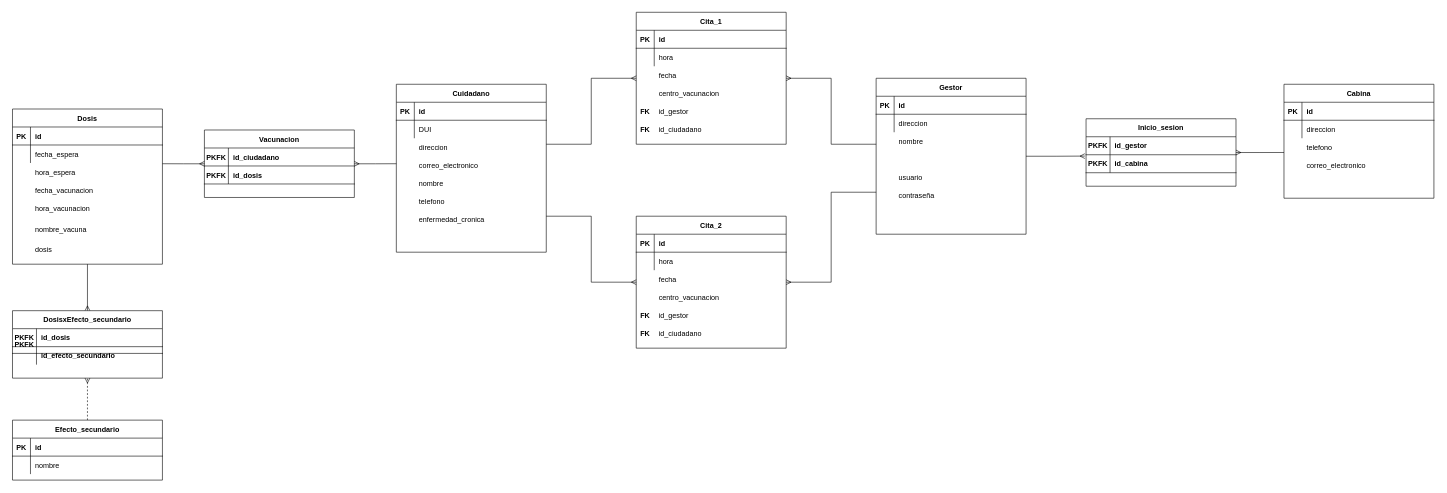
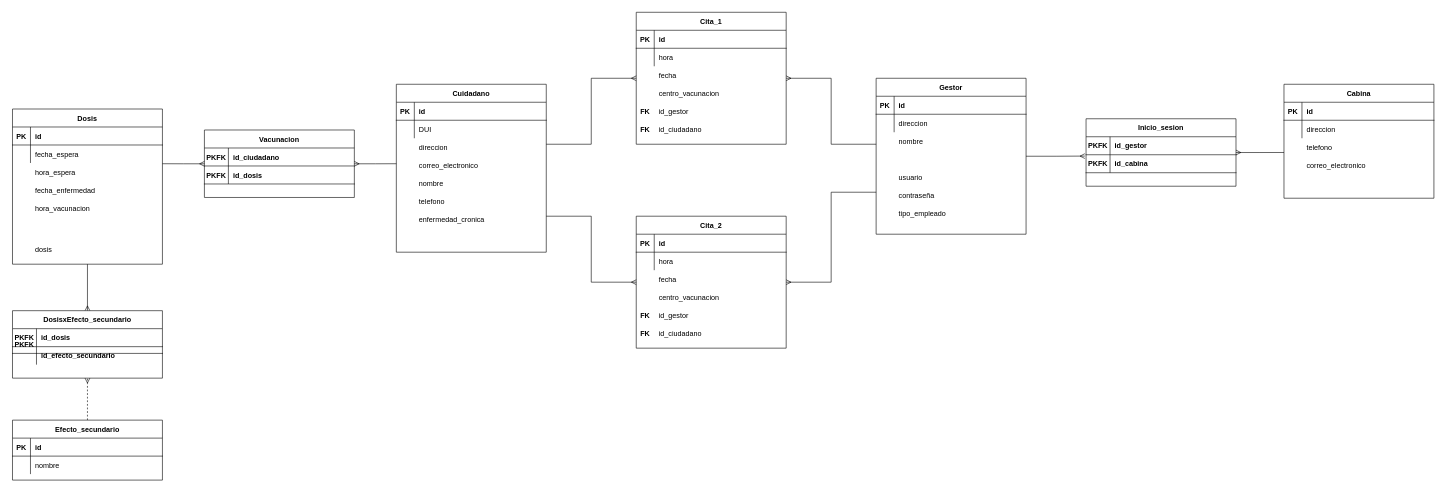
- <mxCell id="55" value="fecha_vacunacion" style="shape=partialRectangle;overflow=hidden;connectable=0;fillColor=none;top=0;left=0;bottom=0;right=0;align=left;spacingLeft=6;" parent="1" vertex="1"><mxGeometry x="50" y="301.25" width="220" height="30" as="geometry" /></mxCell>
+ <mxCell id="55" value="fecha_enfermedad" style="shape=partialRectangle;overflow=hidden;connectable=0;fillColor=none;top=0;left=0;bottom=0;right=0;align=left;spacingLeft=6;" parent="1" vertex="1"><mxGeometry x="50" y="301.25" width="220" height="30" as="geometry" /></mxCell>
+ <mxCell id="12" value="tipo_empleado" style="shape=partialRectangle;overflow=hidden;connectable=0;fillColor=none;top=0;left=0;bottom=0;right=0;align=left;spacingLeft=6;" parent="1" vertex="1"><mxGeometry x="1490" y="340" width="220" height="30" as="geometry" /></mxCell>
- <mxCell id="57" value="nombre_vacuna" style="shape=partialRectangle;overflow=hidden;connectable=0;fillColor=none;top=0;left=0;bottom=0;right=0;align=left;spacingLeft=6;" parent="1" vertex="1"><mxGeometry x="50" y="366.25" width="220" height="30" as="geometry" /></mxCell>
